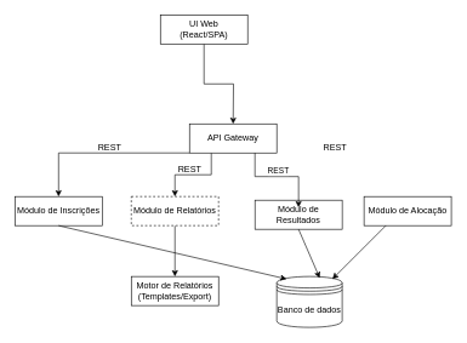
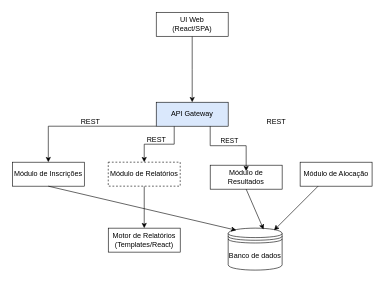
- <mxCell id="3" value="UI Web&lt;div&gt;(React/SPA)&lt;/div&gt;" style="rounded=0;whiteSpace=wrap;html=1;" vertex="1" parent="1"><mxGeometry x="220" y="20" width="120" height="40" as="geometry" /></mxCell>
+ <mxCell id="3" value="UI Web&lt;div&gt;(React/SPA)&lt;/div&gt;" style="rounded=0;whiteSpace=wrap;html=1;" vertex="1" parent="1"><mxGeometry x="260" y="20" width="120" height="40" as="geometry" /></mxCell>
- <mxCell id="6" value="API Gateway" style="rounded=0;whiteSpace=wrap;html=1;" vertex="1" parent="1"><mxGeometry x="260" y="170" width="120" height="40" as="geometry" /></mxCell>
+ <mxCell id="6" value="API Gateway" style="rounded=0;whiteSpace=wrap;html=1;fillColor=#dae8fc;" vertex="1" parent="1"><mxGeometry x="260" y="170" width="120" height="40" as="geometry" /></mxCell>
- <mxCell id="17" value="Motor de Relatórios&lt;div&gt;(Templates/Export)&lt;/div&gt;" style="rounded=0;whiteSpace=wrap;html=1;" vertex="1" parent="1"><mxGeometry x="180" y="380" width="120" height="40" as="geometry" /></mxCell>
+ <mxCell id="17" value="Motor de Relatórios&lt;div&gt;(Templates/React)&lt;/div&gt;" style="rounded=0;whiteSpace=wrap;html=1;" vertex="1" parent="1"><mxGeometry x="180" y="380" width="120" height="40" as="geometry" /></mxCell>
